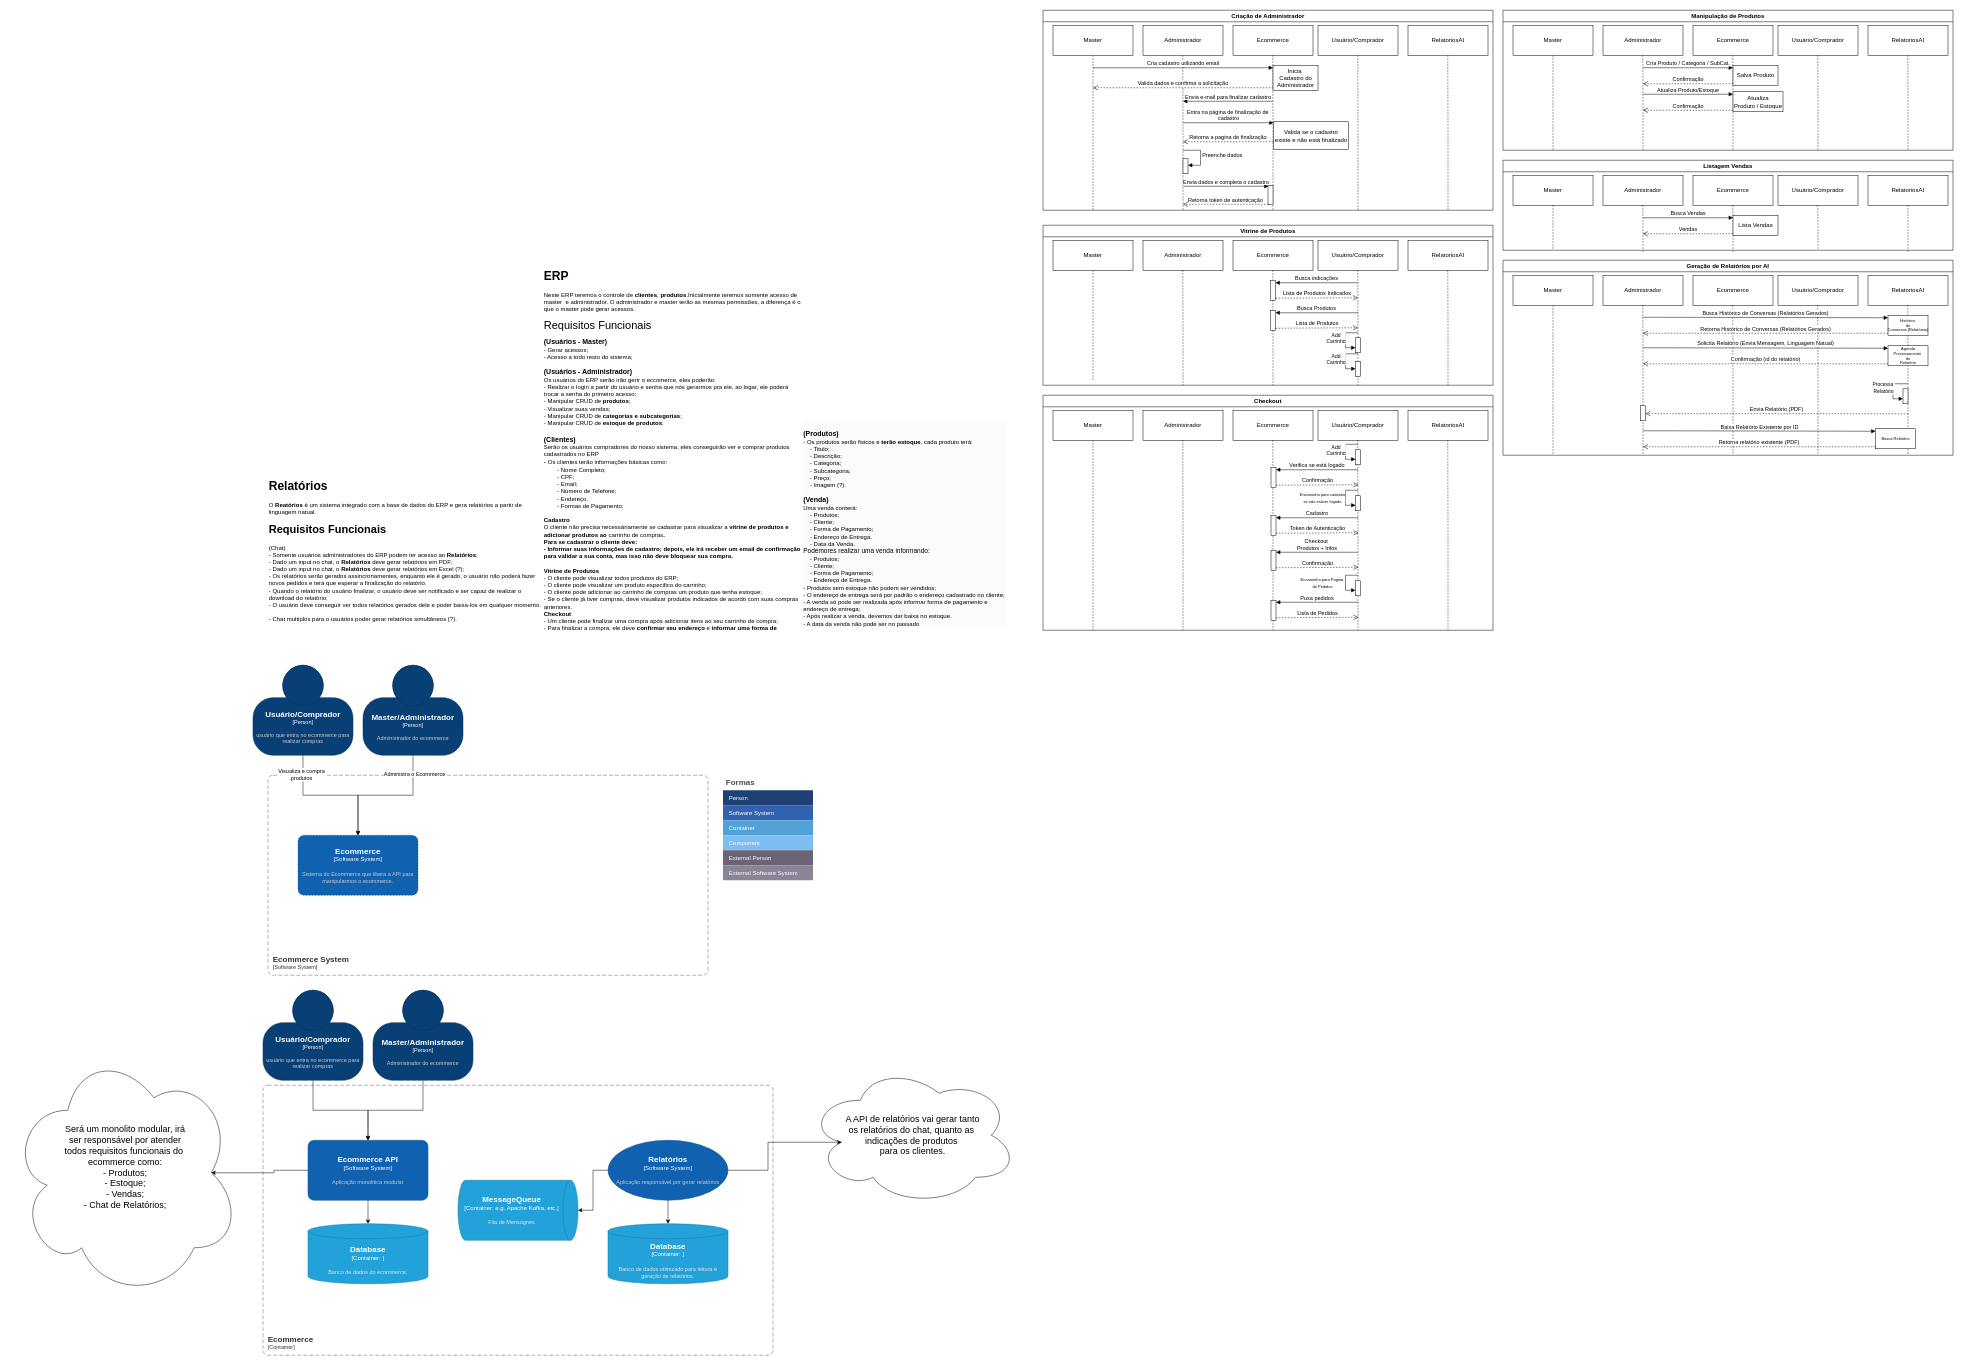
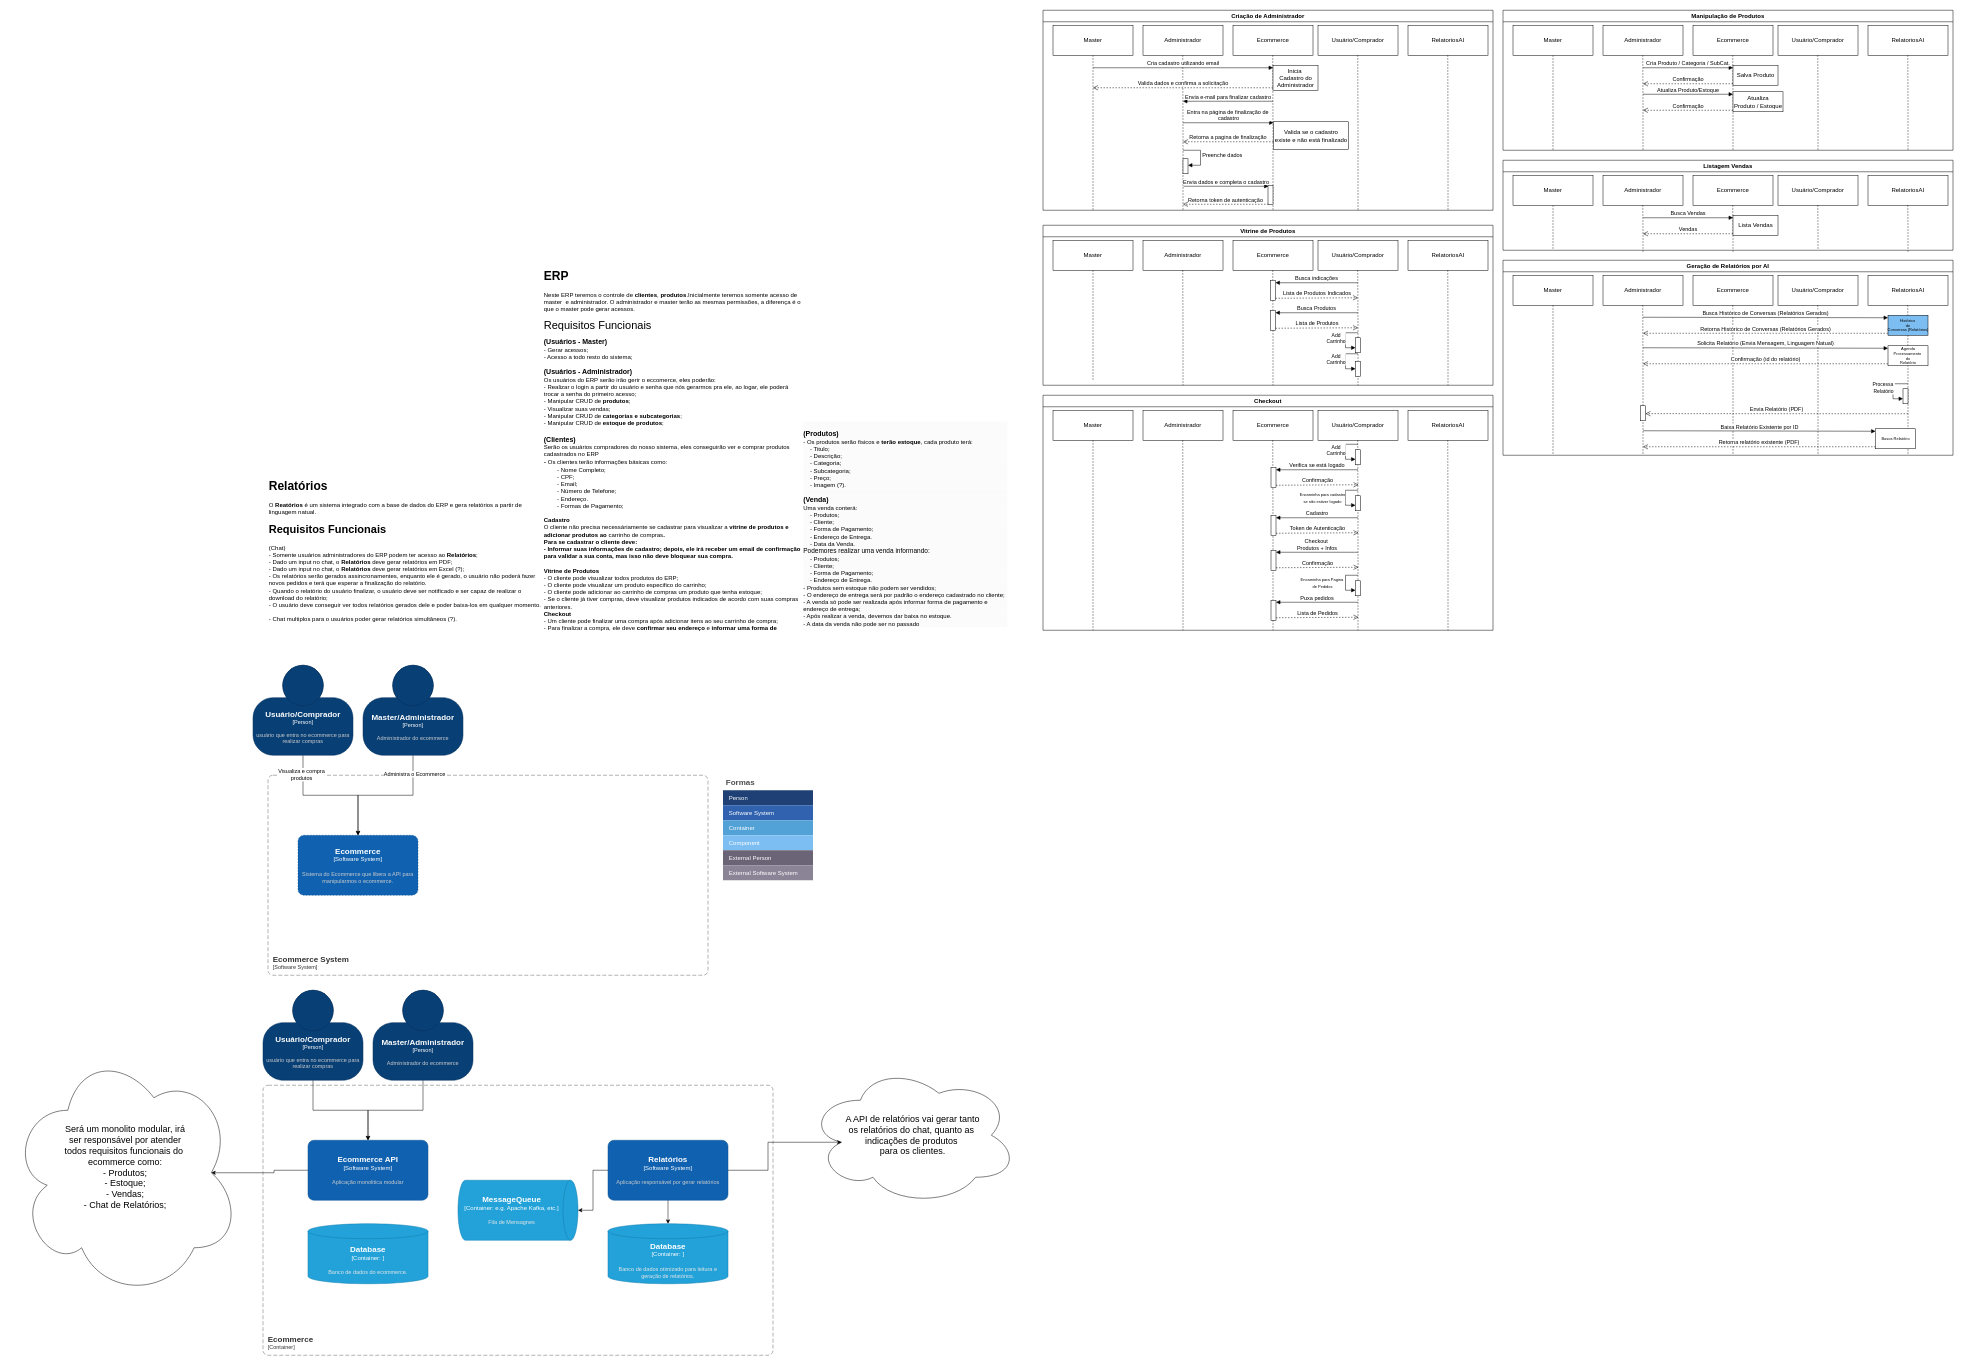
- <mxCell id="136" value="Histórico&amp;nbsp;&lt;div&gt;de&lt;/div&gt;&lt;div&gt;Conversas (Relatórios)&lt;/div&gt;" style="html=1;points=[[0,0,0,0,5],[0,1,0,0,-5],[1,0,0,0,5],[1,1,0,0,-5]];perimeter=orthogonalPerimeter;outlineConnect=0;targetShapes=umlLifeline;portConstraint=eastwest;newEdgeStyle={&quot;curved&quot;:0,&quot;rounded&quot;:0};fontSize=8;" parent="114" vertex="1"><mxGeometry x="770" y="110" width="80" height="40" as="geometry" /></mxCell>
+ <mxCell id="136" value="Histórico&amp;nbsp;&lt;div&gt;de&lt;/div&gt;&lt;div&gt;Conversas (Relatórios)&lt;/div&gt;" style="html=1;points=[[0,0,0,0,5],[0,1,0,0,-5],[1,0,0,0,5],[1,1,0,0,-5]];perimeter=orthogonalPerimeter;outlineConnect=0;targetShapes=umlLifeline;portConstraint=eastwest;newEdgeStyle={&quot;curved&quot;:0,&quot;rounded&quot;:0};fontSize=8;fillColor=#7dbef2;" parent="114" vertex="1"><mxGeometry x="770" y="110" width="80" height="40" as="geometry" /></mxCell>
- <mxCell id="167" value="&lt;font style=&quot;font-size: 16px&quot;&gt;&lt;b&gt;Relatórios&lt;/b&gt;&lt;/font&gt;&lt;div&gt;[Software System]&lt;/div&gt;&lt;br&gt;&lt;div&gt;&lt;font style=&quot;font-size: 11px&quot;&gt;&lt;font color=&quot;#cccccc&quot;&gt;Aplicação responsável por gerar relatórios&lt;/font&gt;&lt;/div&gt;" style="ellipse;whiteSpace=wrap;html=1;labelBackgroundColor=none;fillColor=#1061B0;fontColor=#ffffff;align=center;arcSize=10;strokeColor=#0D5091;metaEdit=1;resizable=0;points=[[0.25,0,0],[0.5,0,0],[0.75,0,0],[1,0.25,0],[1,0.5,0],[1,0.75,0],[0.75,1,0],[0.5,1,0],[0.25,1,0],[0,0.75,0],[0,0.5,0],[0,0.25,0]];" vertex="1" parent="1"><mxGeometry x="1215" y="2280" width="240" height="120" as="geometry" /></mxCell>
+ <mxCell id="167" value="&lt;font style=&quot;font-size: 16px&quot;&gt;&lt;b&gt;Relatórios&lt;/b&gt;&lt;/font&gt;&lt;div&gt;[Software System]&lt;/div&gt;&lt;br&gt;&lt;div&gt;&lt;font style=&quot;font-size: 11px&quot;&gt;&lt;font color=&quot;#cccccc&quot;&gt;Aplicação responsável por gerar relatórios&lt;/font&gt;&lt;/div&gt;" style="rounded=1;whiteSpace=wrap;html=1;labelBackgroundColor=none;fillColor=#1061B0;fontColor=#ffffff;align=center;arcSize=10;strokeColor=#0D5091;metaEdit=1;resizable=0;points=[[0.25,0,0],[0.5,0,0],[0.75,0,0],[1,0.25,0],[1,0.5,0],[1,0.75,0],[0.75,1,0],[0.5,1,0],[0.25,1,0],[0,0.75,0],[0,0.5,0],[0,0.25,0]];" vertex="1" parent="1"><mxGeometry x="1215" y="2280" width="240" height="120" as="geometry" /></mxCell>
- <mxCell id="171" style="edgeStyle=orthogonalEdgeStyle;rounded=0;orthogonalLoop=1;jettySize=auto;html=1;entryX=0.5;entryY=0;entryDx=0;entryDy=0;entryPerimeter=0;" edge="1" parent="1" source="166" target="169"><mxGeometry relative="1" as="geometry" /></mxCell>
